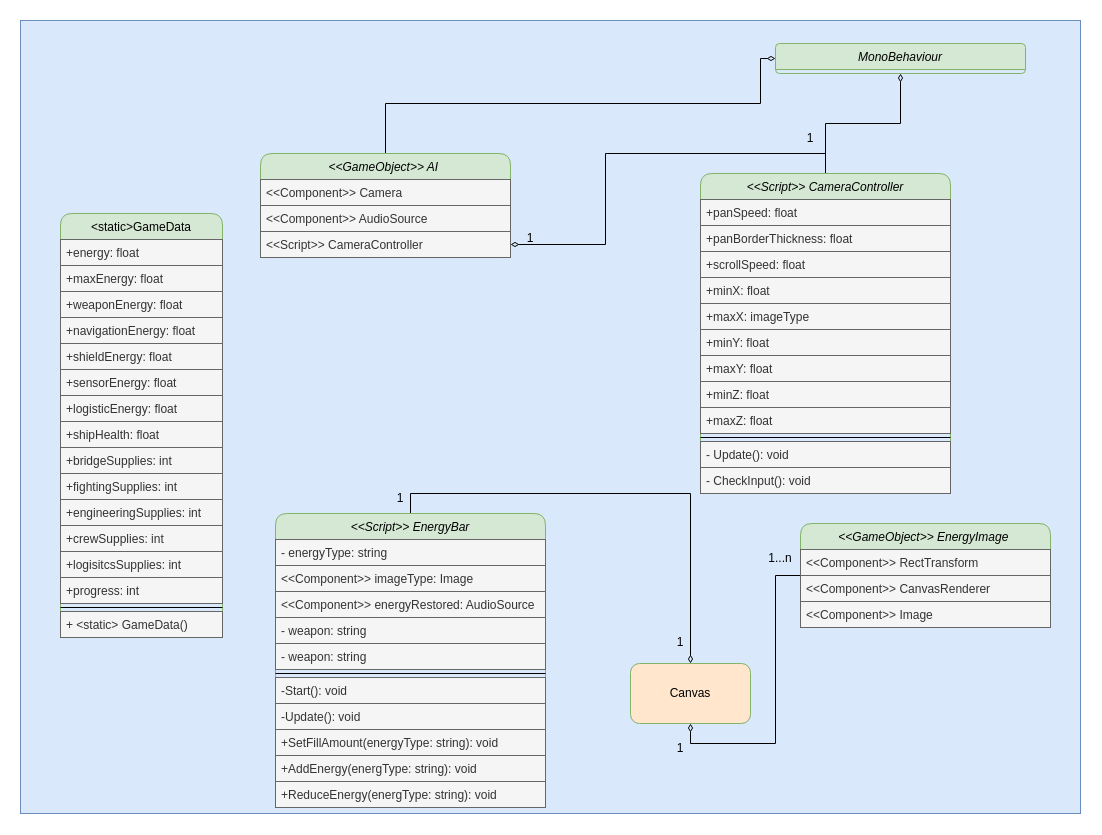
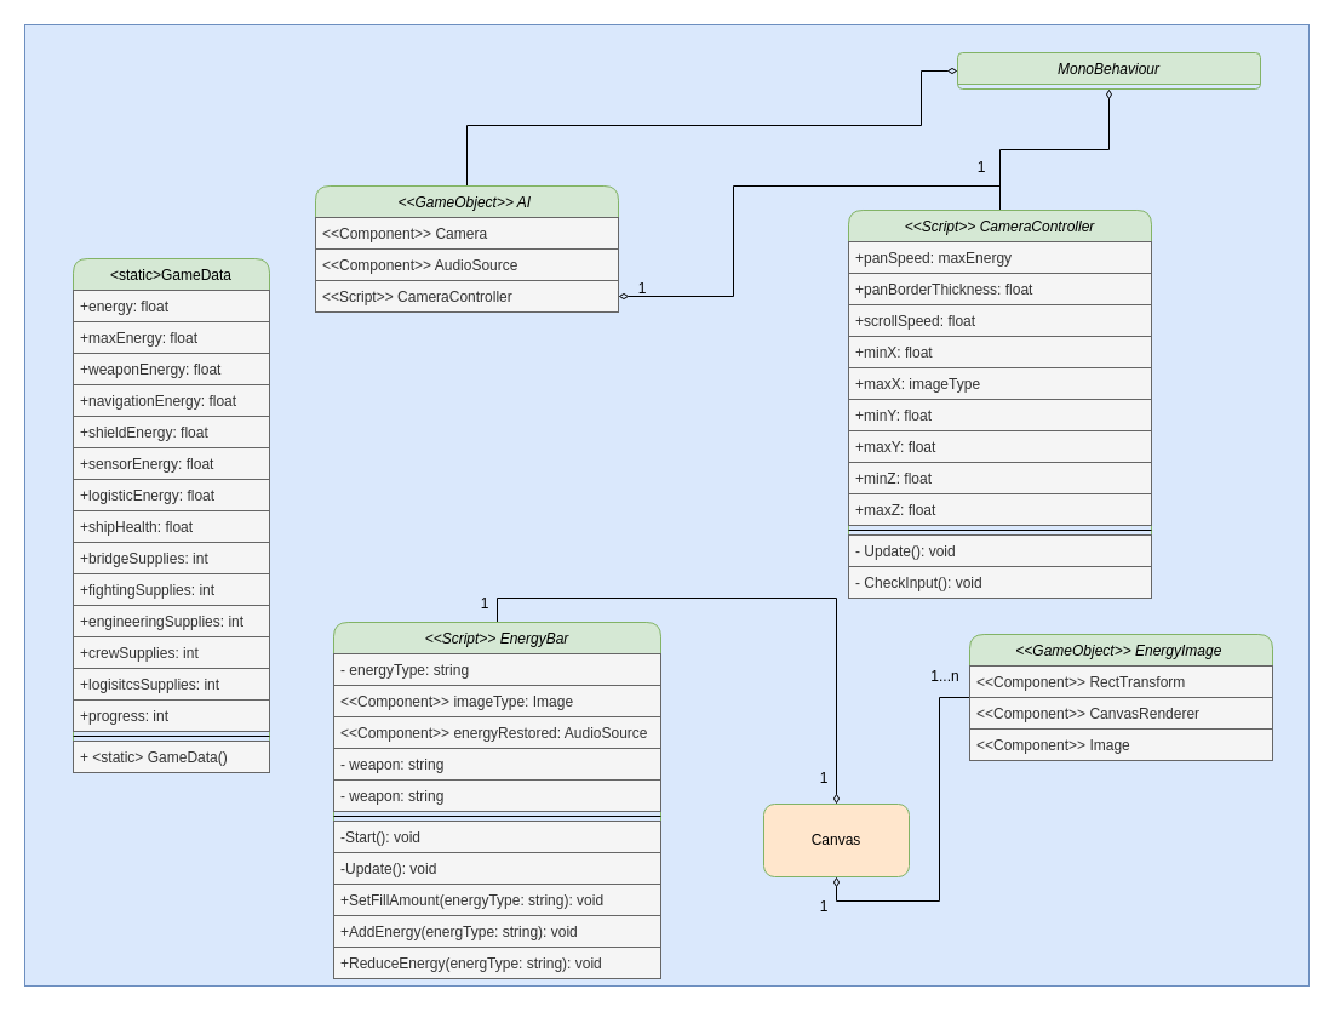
- <mxCell id="61" value="MonoBehaviour" style="swimlane;fontStyle=2;align=center;verticalAlign=top;childLayout=stackLayout;horizontal=1;startSize=26;horizontalStack=0;resizeParent=1;resizeLast=0;collapsible=1;marginBottom=0;rounded=1;shadow=0;strokeWidth=1;fillColor=#d5e8d4;strokeColor=#82b366;" parent="1" vertex="1"><mxGeometry x="775" y="43" width="250" height="30" as="geometry"><mxRectangle x="230" y="140" width="160" height="26" as="alternateBounds" /></mxGeometry></mxCell>
+ <mxCell id="61" value="MonoBehaviour" style="swimlane;fontStyle=2;align=center;verticalAlign=top;childLayout=stackLayout;horizontal=1;startSize=26;horizontalStack=0;resizeParent=1;resizeLast=0;collapsible=1;marginBottom=0;rounded=1;shadow=0;strokeWidth=1;fillColor=#d5e8d4;strokeColor=#82b366;" parent="1" vertex="1"><mxGeometry x="790" y="43" width="250" height="30" as="geometry"><mxRectangle x="230" y="140" width="160" height="26" as="alternateBounds" /></mxGeometry></mxCell>
- <mxCell id="32" value="+panSpeed: float" style="text;align=left;verticalAlign=top;spacingLeft=4;spacingRight=4;overflow=hidden;rotatable=0;points=[[0,0.5],[1,0.5]];portConstraint=eastwest;fillColor=#f5f5f5;fontColor=#333333;strokeColor=#666666;" parent="31" vertex="1"><mxGeometry y="26" width="250" height="26" as="geometry" /></mxCell>
+ <mxCell id="32" value="+panSpeed: maxEnergy" style="text;align=left;verticalAlign=top;spacingLeft=4;spacingRight=4;overflow=hidden;rotatable=0;points=[[0,0.5],[1,0.5]];portConstraint=eastwest;fillColor=#f5f5f5;fontColor=#333333;strokeColor=#666666;" parent="31" vertex="1"><mxGeometry y="26" width="250" height="26" as="geometry" /></mxCell>
